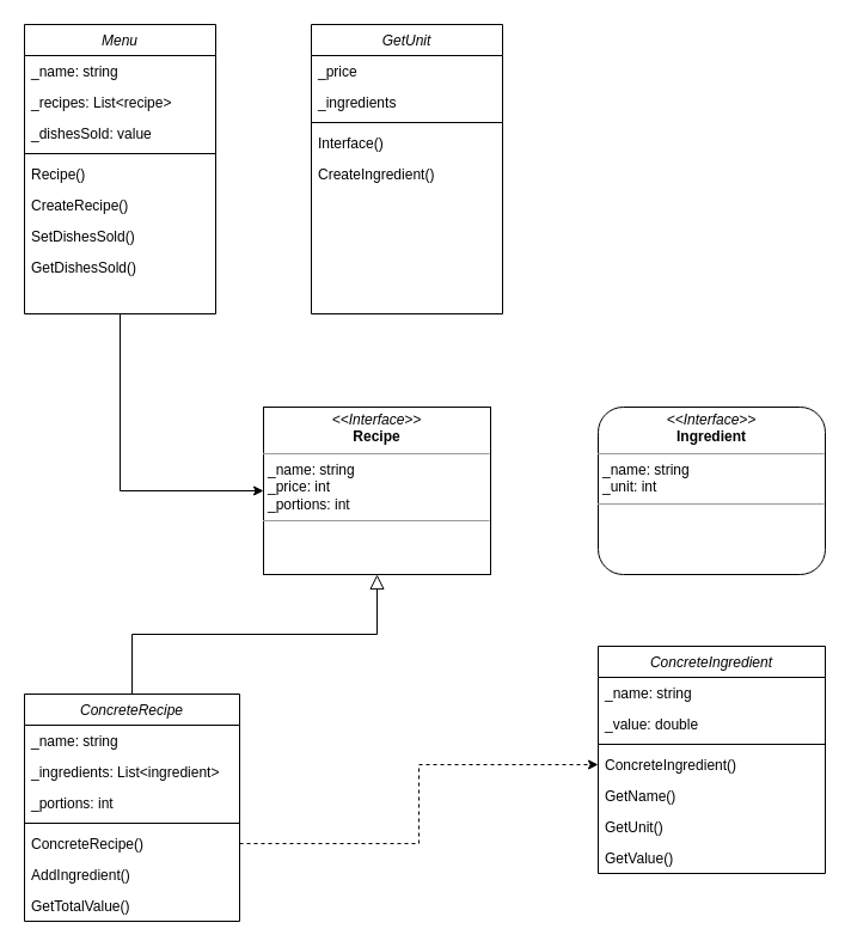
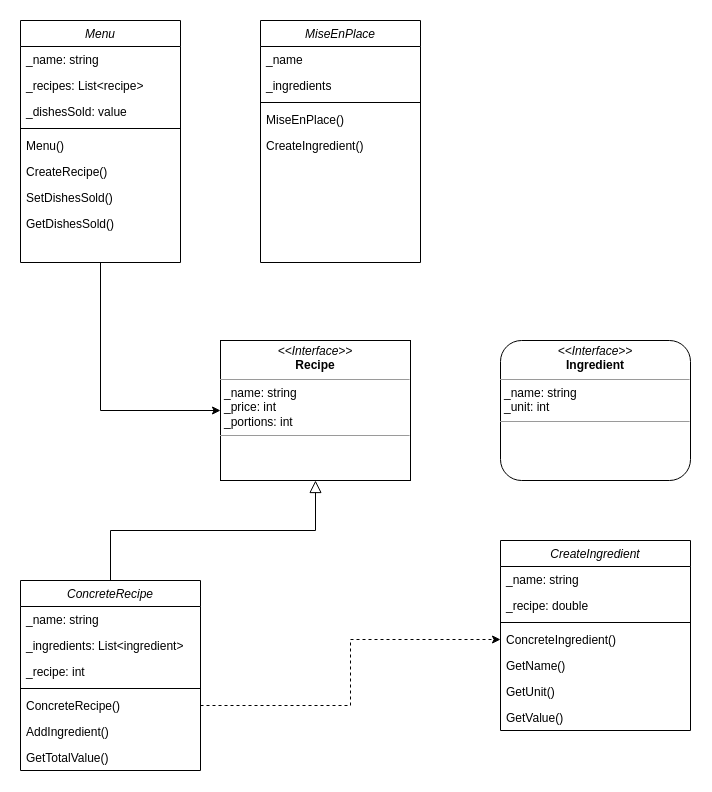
- <mxCell id="13" value="GetUnit" style="swimlane;fontStyle=2;align=center;verticalAlign=top;childLayout=stackLayout;horizontal=1;startSize=26;horizontalStack=0;resizeParent=1;resizeLast=0;collapsible=1;marginBottom=0;rounded=0;shadow=0;strokeWidth=1;" parent="1" vertex="1"><mxGeometry x="260" y="20" width="160" height="242" as="geometry"><mxRectangle x="230" y="140" width="160" height="26" as="alternateBounds" /></mxGeometry></mxCell>
+ <mxCell id="13" value="MiseEnPlace" style="swimlane;fontStyle=2;align=center;verticalAlign=top;childLayout=stackLayout;horizontal=1;startSize=26;horizontalStack=0;resizeParent=1;resizeLast=0;collapsible=1;marginBottom=0;rounded=0;shadow=0;strokeWidth=1;" parent="1" vertex="1"><mxGeometry x="260" y="20" width="160" height="242" as="geometry"><mxRectangle x="230" y="140" width="160" height="26" as="alternateBounds" /></mxGeometry></mxCell>
- <mxCell id="14" value="_price" style="text;align=left;verticalAlign=top;spacingLeft=4;spacingRight=4;overflow=hidden;rotatable=0;points=[[0,0.5],[1,0.5]];portConstraint=eastwest;" parent="13" vertex="1"><mxGeometry y="26" width="160" height="26" as="geometry" /></mxCell>
+ <mxCell id="14" value="_name" style="text;align=left;verticalAlign=top;spacingLeft=4;spacingRight=4;overflow=hidden;rotatable=0;points=[[0,0.5],[1,0.5]];portConstraint=eastwest;" parent="13" vertex="1"><mxGeometry y="26" width="160" height="26" as="geometry" /></mxCell>
- <mxCell id="17" value="Interface()" style="text;align=left;verticalAlign=top;spacingLeft=4;spacingRight=4;overflow=hidden;rotatable=0;points=[[0,0.5],[1,0.5]];portConstraint=eastwest;" parent="13" vertex="1"><mxGeometry y="86" width="160" height="26" as="geometry" /></mxCell>
+ <mxCell id="17" value="MiseEnPlace()" style="text;align=left;verticalAlign=top;spacingLeft=4;spacingRight=4;overflow=hidden;rotatable=0;points=[[0,0.5],[1,0.5]];portConstraint=eastwest;" parent="13" vertex="1"><mxGeometry y="86" width="160" height="26" as="geometry" /></mxCell>
- <mxCell id="8" value="Recipe()" style="text;align=left;verticalAlign=top;spacingLeft=4;spacingRight=4;overflow=hidden;rotatable=0;points=[[0,0.5],[1,0.5]];portConstraint=eastwest;" parent="3" vertex="1"><mxGeometry y="112" width="160" height="26" as="geometry" /></mxCell>
+ <mxCell id="8" value="Menu()" style="text;align=left;verticalAlign=top;spacingLeft=4;spacingRight=4;overflow=hidden;rotatable=0;points=[[0,0.5],[1,0.5]];portConstraint=eastwest;" parent="3" vertex="1"><mxGeometry y="112" width="160" height="26" as="geometry" /></mxCell>
- <mxCell id="29" value="ConcreteIngredient" style="swimlane;fontStyle=2;align=center;verticalAlign=top;childLayout=stackLayout;horizontal=1;startSize=26;horizontalStack=0;resizeParent=1;resizeLast=0;collapsible=1;marginBottom=0;rounded=0;shadow=0;strokeWidth=1;" parent="1" vertex="1"><mxGeometry x="500" y="540" width="190" height="190" as="geometry"><mxRectangle x="230" y="140" width="160" height="26" as="alternateBounds" /></mxGeometry></mxCell>
+ <mxCell id="29" value="CreateIngredient" style="swimlane;fontStyle=2;align=center;verticalAlign=top;childLayout=stackLayout;horizontal=1;startSize=26;horizontalStack=0;resizeParent=1;resizeLast=0;collapsible=1;marginBottom=0;rounded=0;shadow=0;strokeWidth=1;" parent="1" vertex="1"><mxGeometry x="500" y="540" width="190" height="190" as="geometry"><mxRectangle x="230" y="140" width="160" height="26" as="alternateBounds" /></mxGeometry></mxCell>
- <mxCell id="31" value="_value: double" style="text;align=left;verticalAlign=top;spacingLeft=4;spacingRight=4;overflow=hidden;rotatable=0;points=[[0,0.5],[1,0.5]];portConstraint=eastwest;" parent="29" vertex="1"><mxGeometry y="52" width="190" height="26" as="geometry" /></mxCell>
+ <mxCell id="31" value="_recipe: double" style="text;align=left;verticalAlign=top;spacingLeft=4;spacingRight=4;overflow=hidden;rotatable=0;points=[[0,0.5],[1,0.5]];portConstraint=eastwest;" parent="29" vertex="1"><mxGeometry y="52" width="190" height="26" as="geometry" /></mxCell>
- <mxCell id="24" value="_portions: int" style="text;align=left;verticalAlign=top;spacingLeft=4;spacingRight=4;overflow=hidden;rotatable=0;points=[[0,0.5],[1,0.5]];portConstraint=eastwest;" parent="21" vertex="1"><mxGeometry y="78" width="180" height="26" as="geometry" /></mxCell>
+ <mxCell id="24" value="_recipe: int" style="text;align=left;verticalAlign=top;spacingLeft=4;spacingRight=4;overflow=hidden;rotatable=0;points=[[0,0.5],[1,0.5]];portConstraint=eastwest;" parent="21" vertex="1"><mxGeometry y="78" width="180" height="26" as="geometry" /></mxCell>
